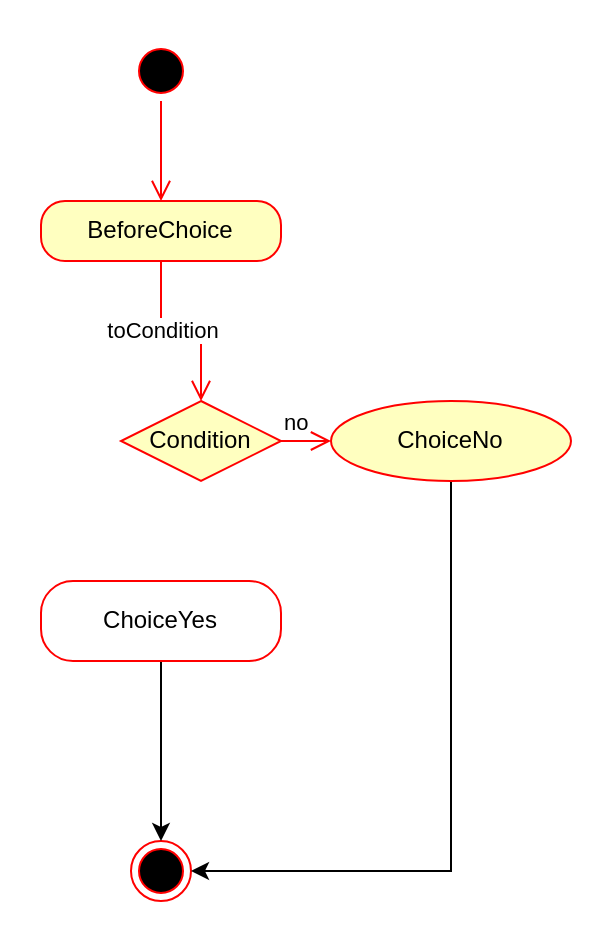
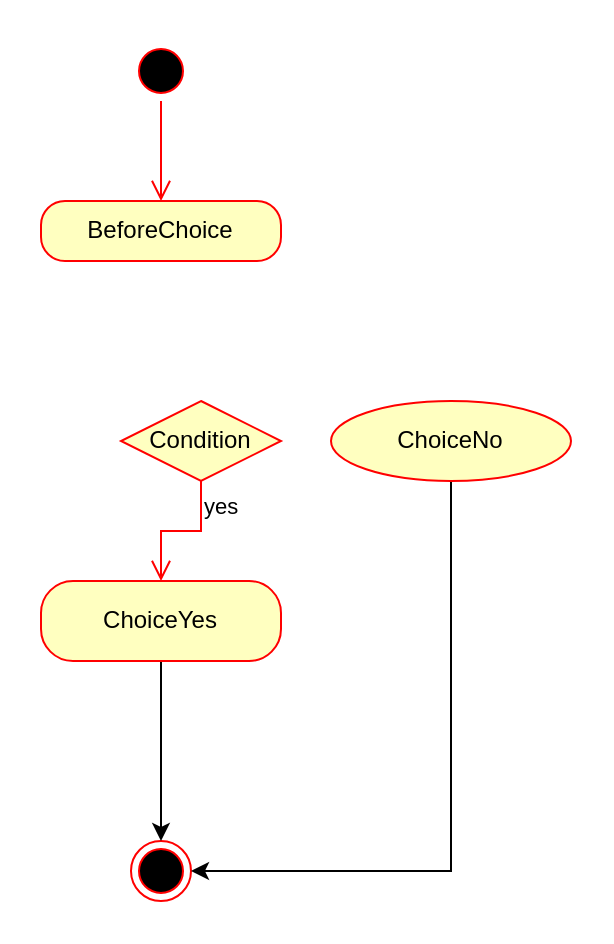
- <mxCell id="13" value="" style="edgeStyle=orthogonalEdgeStyle;html=1;verticalAlign=bottom;endArrow=open;endSize=8;strokeColor=#ff0000;rounded=0;exitX=0.5;exitY=1;exitDx=0;exitDy=0;entryX=0.5;entryY=0;entryDx=0;entryDy=0;" edge="1" parent="1" source="5" target="6"><mxGeometry relative="1" as="geometry"><mxPoint x="90" y="110" as="targetPoint" /><mxPoint x="90" y="60" as="sourcePoint" /></mxGeometry></mxCell>
- <mxCell id="14" value="toCondition" style="edgeLabel;html=1;align=center;verticalAlign=middle;resizable=0;points=[];" vertex="1" connectable="0" parent="13"><mxGeometry x="-0.24" relative="1" as="geometry"><mxPoint as="offset" /></mxGeometry></mxCell>
- <mxCell id="7" value="no" style="edgeStyle=orthogonalEdgeStyle;html=1;align=left;verticalAlign=bottom;endArrow=open;endSize=8;strokeColor=#ff0000;rounded=0;" edge="1" source="6" parent="1" target="10"><mxGeometry x="-1" relative="1" as="geometry"><mxPoint x="225" y="220" as="targetPoint" /></mxGeometry></mxCell>
+ <mxCell id="8" value="yes" style="edgeStyle=orthogonalEdgeStyle;html=1;align=left;verticalAlign=top;endArrow=open;endSize=8;strokeColor=#ff0000;rounded=0;" edge="1" source="6" parent="1" target="12"><mxGeometry x="-1" relative="1" as="geometry"><mxPoint x="80" y="310" as="targetPoint" /></mxGeometry></mxCell>
- <mxCell id="12" value="ChoiceYes" style="rounded=1;whiteSpace=wrap;html=1;arcSize=40;fontColor=#000000;fillColor=#ffffff;strokeColor=#ff0000;" vertex="1" parent="1"><mxGeometry x="20" y="290" width="120" height="40" as="geometry" /></mxCell>
+ <mxCell id="12" value="ChoiceYes" style="rounded=1;whiteSpace=wrap;html=1;arcSize=40;fontColor=#000000;fillColor=#ffffc0;strokeColor=#ff0000;" vertex="1" parent="1"><mxGeometry x="20" y="290" width="120" height="40" as="geometry" /></mxCell>
